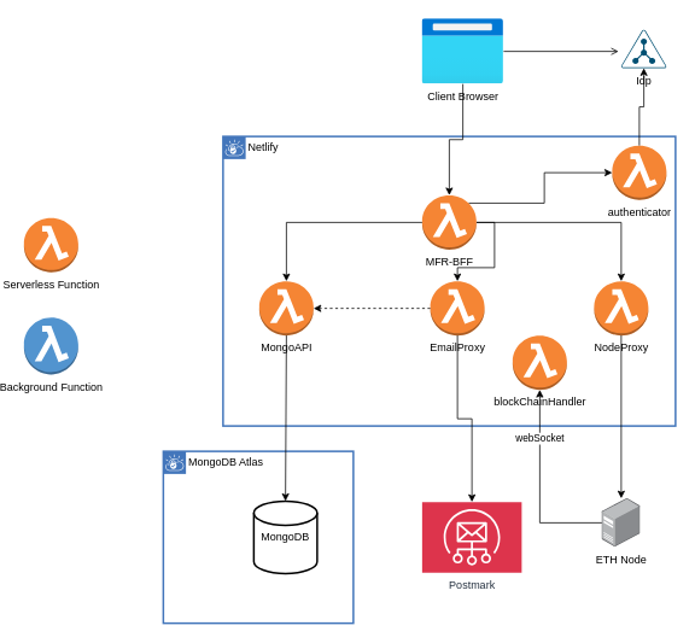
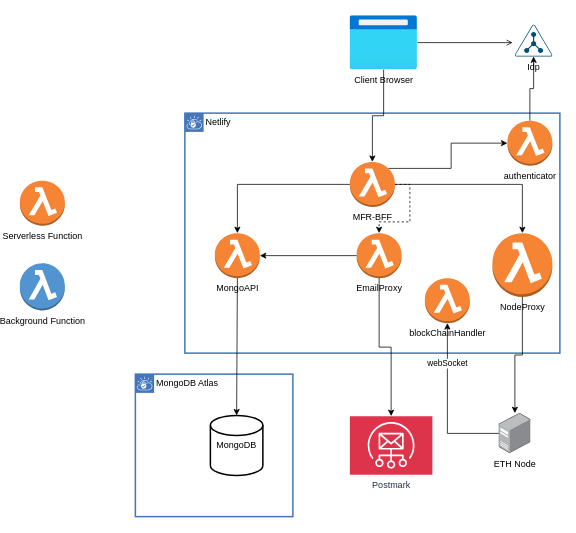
- <mxCell id="4" style="edgeStyle=orthogonalEdgeStyle;rounded=0;orthogonalLoop=1;jettySize=auto;html=1;exitX=1;exitY=0.5;exitDx=0;exitDy=0;exitPerimeter=0;" edge="1" parent="2" source="6" target="10"><mxGeometry relative="1" as="geometry" /></mxCell>
+ <mxCell id="4" style="edgeStyle=orthogonalEdgeStyle;rounded=0;orthogonalLoop=1;jettySize=auto;html=1;exitX=1;exitY=0.5;exitDx=0;exitDy=0;exitPerimeter=0;dashed=1;" edge="1" parent="2" source="6" target="10"><mxGeometry relative="1" as="geometry" /></mxCell>
- <mxCell id="11" style="edgeStyle=orthogonalEdgeStyle;rounded=0;orthogonalLoop=1;jettySize=auto;html=1;exitX=0;exitY=0.5;exitDx=0;exitDy=0;exitPerimeter=0;entryX=1;entryY=0.5;entryDx=0;entryDy=0;entryPerimeter=0;dashed=1;" edge="1" parent="2" source="10" target="7"><mxGeometry relative="1" as="geometry" /></mxCell>
+ <mxCell id="11" style="edgeStyle=orthogonalEdgeStyle;rounded=0;orthogonalLoop=1;jettySize=auto;html=1;exitX=0;exitY=0.5;exitDx=0;exitDy=0;exitPerimeter=0;entryX=1;entryY=0.5;entryDx=0;entryDy=0;entryPerimeter=0;" edge="1" parent="2" source="10" target="7"><mxGeometry relative="1" as="geometry" /></mxCell>
- <mxCell id="9" value="&lt;div&gt;NodeProxy&lt;/div&gt;" style="outlineConnect=0;dashed=0;verticalLabelPosition=bottom;verticalAlign=top;align=center;html=1;shape=mxgraph.aws3.lambda_function;fillColor=#F58534;gradientColor=none;" parent="2" vertex="1"><mxGeometry x="410" y="160" width="60" height="60" as="geometry" /></mxCell>
+ <mxCell id="9" value="&lt;div&gt;NodeProxy&lt;/div&gt;" style="outlineConnect=0;dashed=0;verticalLabelPosition=bottom;verticalAlign=top;align=center;html=1;shape=mxgraph.aws3.lambda_function;fillColor=#F58534;gradientColor=none;" parent="2" vertex="1"><mxGeometry x="410" y="160" width="80" height="85" as="geometry" /></mxCell>
